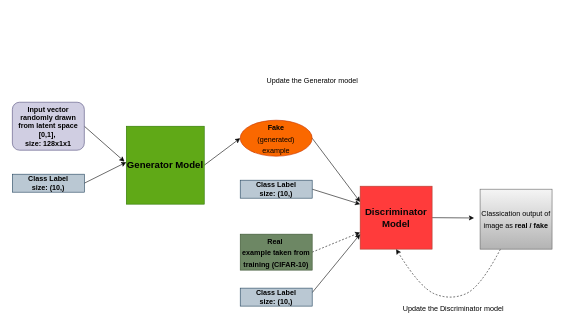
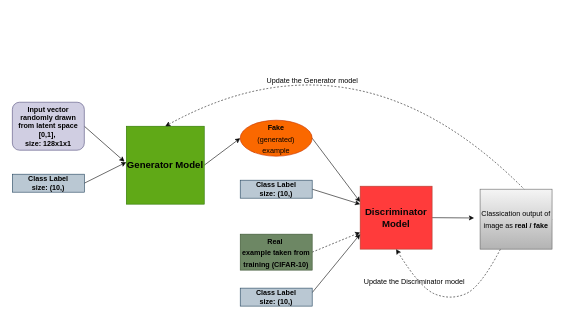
+ <mxCell id="19" style="edgeStyle=none;curved=1;html=1;exitX=1;exitY=0.5;exitDx=0;exitDy=0;entryX=0.5;entryY=0;entryDx=0;entryDy=0;dashed=1;strokeColor=#0A0A0A;fontSize=12;fontColor=#000000;" parent="1" source="20" target="3" edge="1"><mxGeometry relative="1" as="geometry"><Array as="points"><mxPoint x="620" y="20" /></Array></mxGeometry></mxCell>
- <mxCell id="22" value="Update the Discriminator model" style="text;html=1;align=center;verticalAlign=middle;resizable=0;points=[];autosize=1;strokeColor=none;fillColor=none;fontSize=12;fontColor=#000000;" parent="1" vertex="1"><mxGeometry x="660" y="500" width="190" height="30" as="geometry" /></mxCell>
+ <mxCell id="22" value="Update the Discriminator model" style="text;html=1;align=center;verticalAlign=middle;resizable=0;points=[];autosize=1;strokeColor=none;fillColor=none;fontSize=12;fontColor=#000000;" parent="1" vertex="1"><mxGeometry x="595" y="455" width="190" height="30" as="geometry" /></mxCell>
